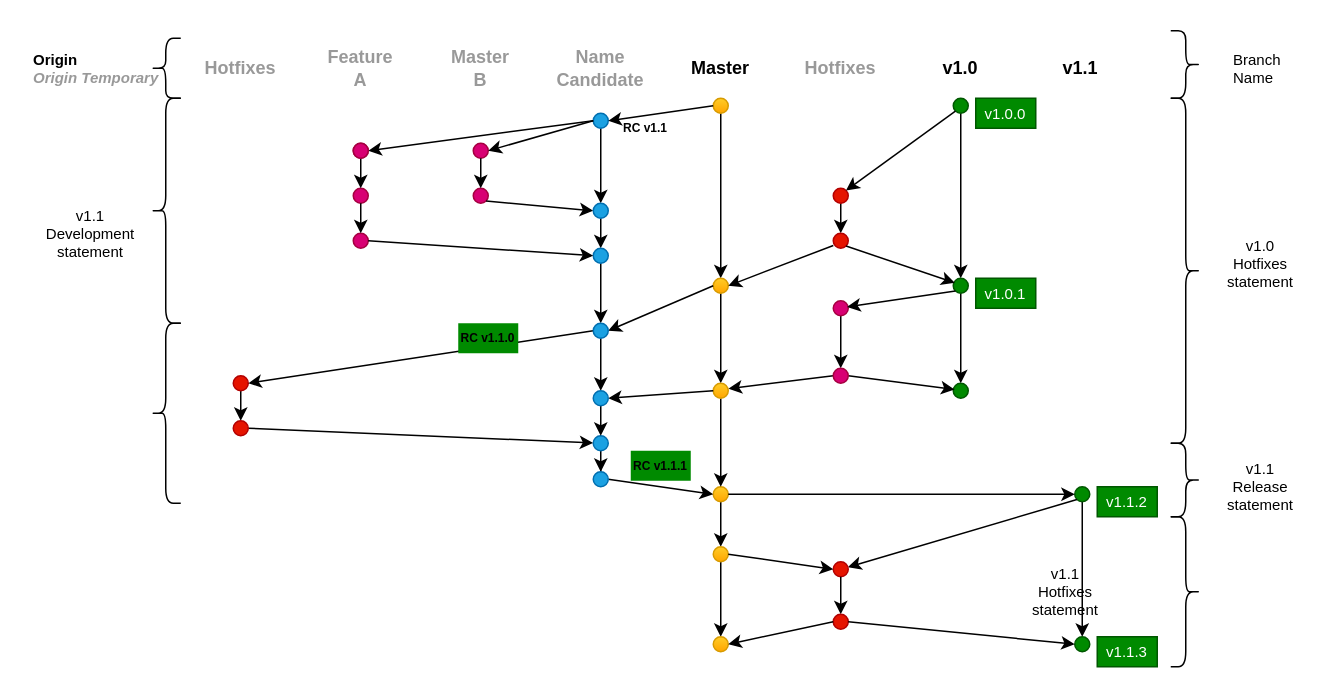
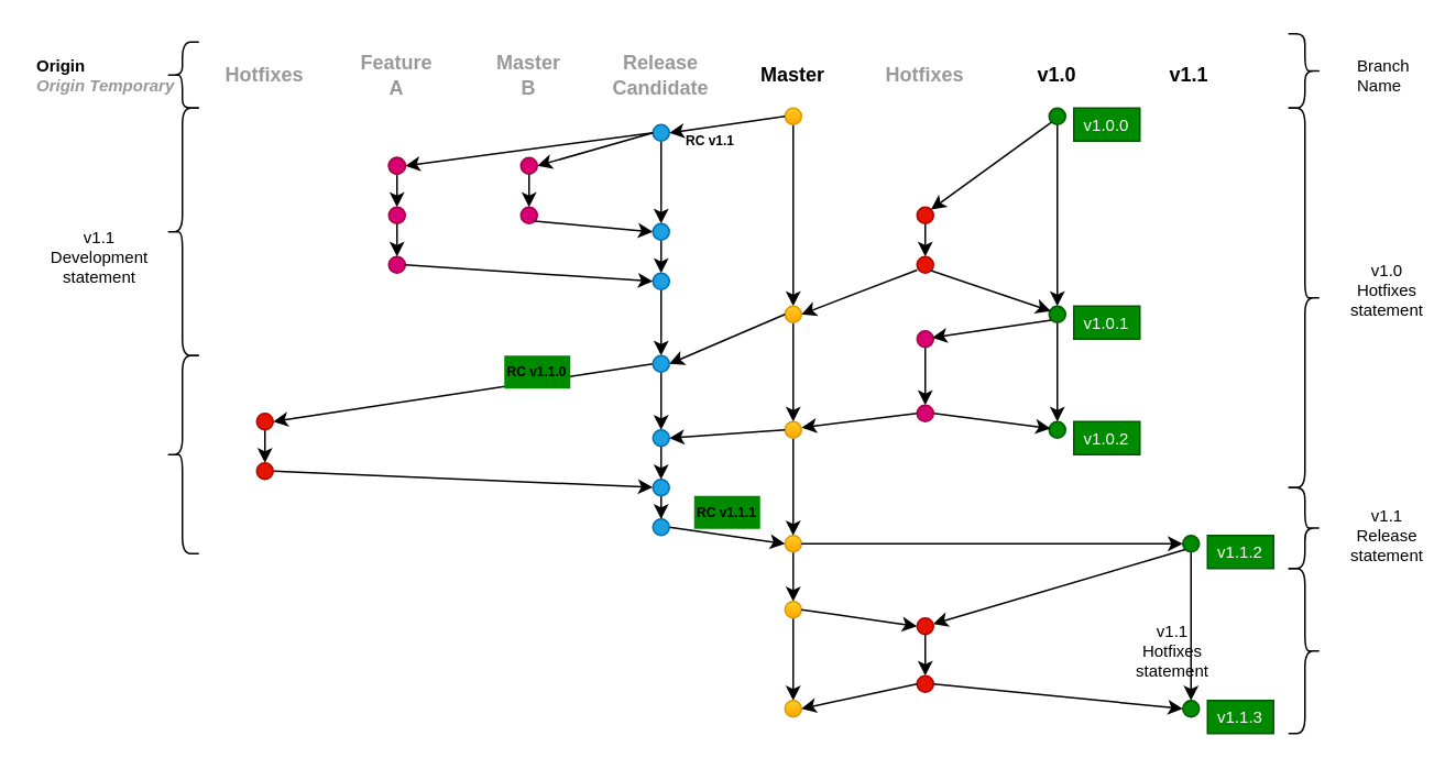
- <mxCell id="3" value="Name Candidate" style="text;html=1;strokeColor=none;fillColor=none;align=center;verticalAlign=middle;whiteSpace=wrap;rounded=0;fontStyle=1;fontColor=#999999;" parent="1" vertex="1"><mxGeometry x="380" y="35" width="40" height="20" as="geometry" /></mxCell>
+ <mxCell id="3" value="Release Candidate" style="text;html=1;strokeColor=none;fillColor=none;align=center;verticalAlign=middle;whiteSpace=wrap;rounded=0;fontStyle=1;fontColor=#999999;" parent="1" vertex="1"><mxGeometry x="380" y="35" width="40" height="20" as="geometry" /></mxCell>
+ <mxCell id="59" value="v1.0.2" style="text;html=1;strokeColor=#005700;fillColor=#008a00;align=center;verticalAlign=middle;whiteSpace=wrap;rounded=0;fontSize=10;fontColor=#ffffff;" parent="1" vertex="1"><mxGeometry x="650" y="255" width="40" height="20" as="geometry" /></mxCell>
